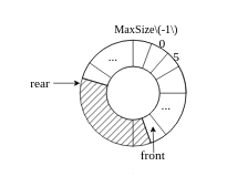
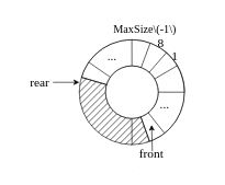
- <mxCell id="39" value="&lt;font style=&quot;font-size: 19px;&quot;&gt;0&lt;/font&gt;" style="text;html=1;strokeColor=none;fillColor=none;align=center;verticalAlign=middle;whiteSpace=wrap;rounded=0;fontSize=19;fontFamily=Times New Roman;" parent="26" vertex="1"><mxGeometry x="214" y="50" width="60" height="30" as="geometry" /></mxCell>
+ <mxCell id="39" value="&lt;font style=&quot;font-size: 19px;&quot;&gt;8&lt;/font&gt;" style="text;html=1;strokeColor=none;fillColor=none;align=center;verticalAlign=middle;whiteSpace=wrap;rounded=0;fontSize=19;fontFamily=Times New Roman;" parent="26" vertex="1"><mxGeometry x="214" y="50" width="60" height="30" as="geometry" /></mxCell>
- <mxCell id="40" value="&lt;font style=&quot;font-size: 19px;&quot;&gt;5&lt;/font&gt;" style="text;html=1;align=center;verticalAlign=middle;resizable=0;points=[];autosize=1;strokeColor=none;fillColor=none;fontSize=19;fontFamily=Times New Roman;" parent="26" vertex="1"><mxGeometry x="250" y="65" width="30" height="40" as="geometry" /></mxCell>
+ <mxCell id="40" value="&lt;font style=&quot;font-size: 19px;&quot;&gt;1&lt;/font&gt;" style="text;html=1;align=center;verticalAlign=middle;resizable=0;points=[];autosize=1;strokeColor=none;fillColor=none;fontSize=19;fontFamily=Times New Roman;" parent="26" vertex="1"><mxGeometry x="250" y="65" width="30" height="40" as="geometry" /></mxCell>
